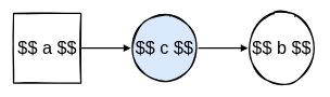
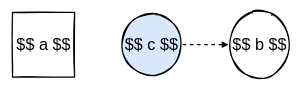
- <mxCell id="7" value="" style="endArrow=none;html=1;entryX=1;entryY=0.5;entryDx=0;entryDy=0;endFill=0;strokeWidth=2;exitX=0;exitY=0.5;exitDx=0;exitDy=0;startArrow=block;startFill=1;" parent="2" source="4" target="5" edge="1"><mxGeometry width="50" height="50" relative="1" as="geometry"><mxPoint x="100.5" y="116" as="sourcePoint" /><mxPoint x="290.25" y="162.992" as="targetPoint" /></mxGeometry></mxCell>
- <mxCell id="6" value="" style="endArrow=block;html=1;exitX=1;exitY=0.5;exitDx=0;exitDy=0;entryX=0;entryY=0.5;entryDx=0;entryDy=0;endFill=1;strokeWidth=2;" parent="2" source="4" target="3" edge="1"><mxGeometry width="50" height="50" relative="1" as="geometry"><mxPoint x="140.75" y="248" as="sourcePoint" /><mxPoint x="198.25" y="188" as="targetPoint" /></mxGeometry></mxCell>
+ <mxCell id="6" value="" style="endArrow=block;html=1;exitX=1;exitY=0.5;exitDx=0;exitDy=0;entryX=0;entryY=0.5;entryDx=0;entryDy=0;endFill=1;strokeWidth=2;dashed=1;" parent="2" source="4" target="3" edge="1"><mxGeometry width="50" height="50" relative="1" as="geometry"><mxPoint x="140.75" y="248" as="sourcePoint" /><mxPoint x="198.25" y="188" as="targetPoint" /></mxGeometry></mxCell>
